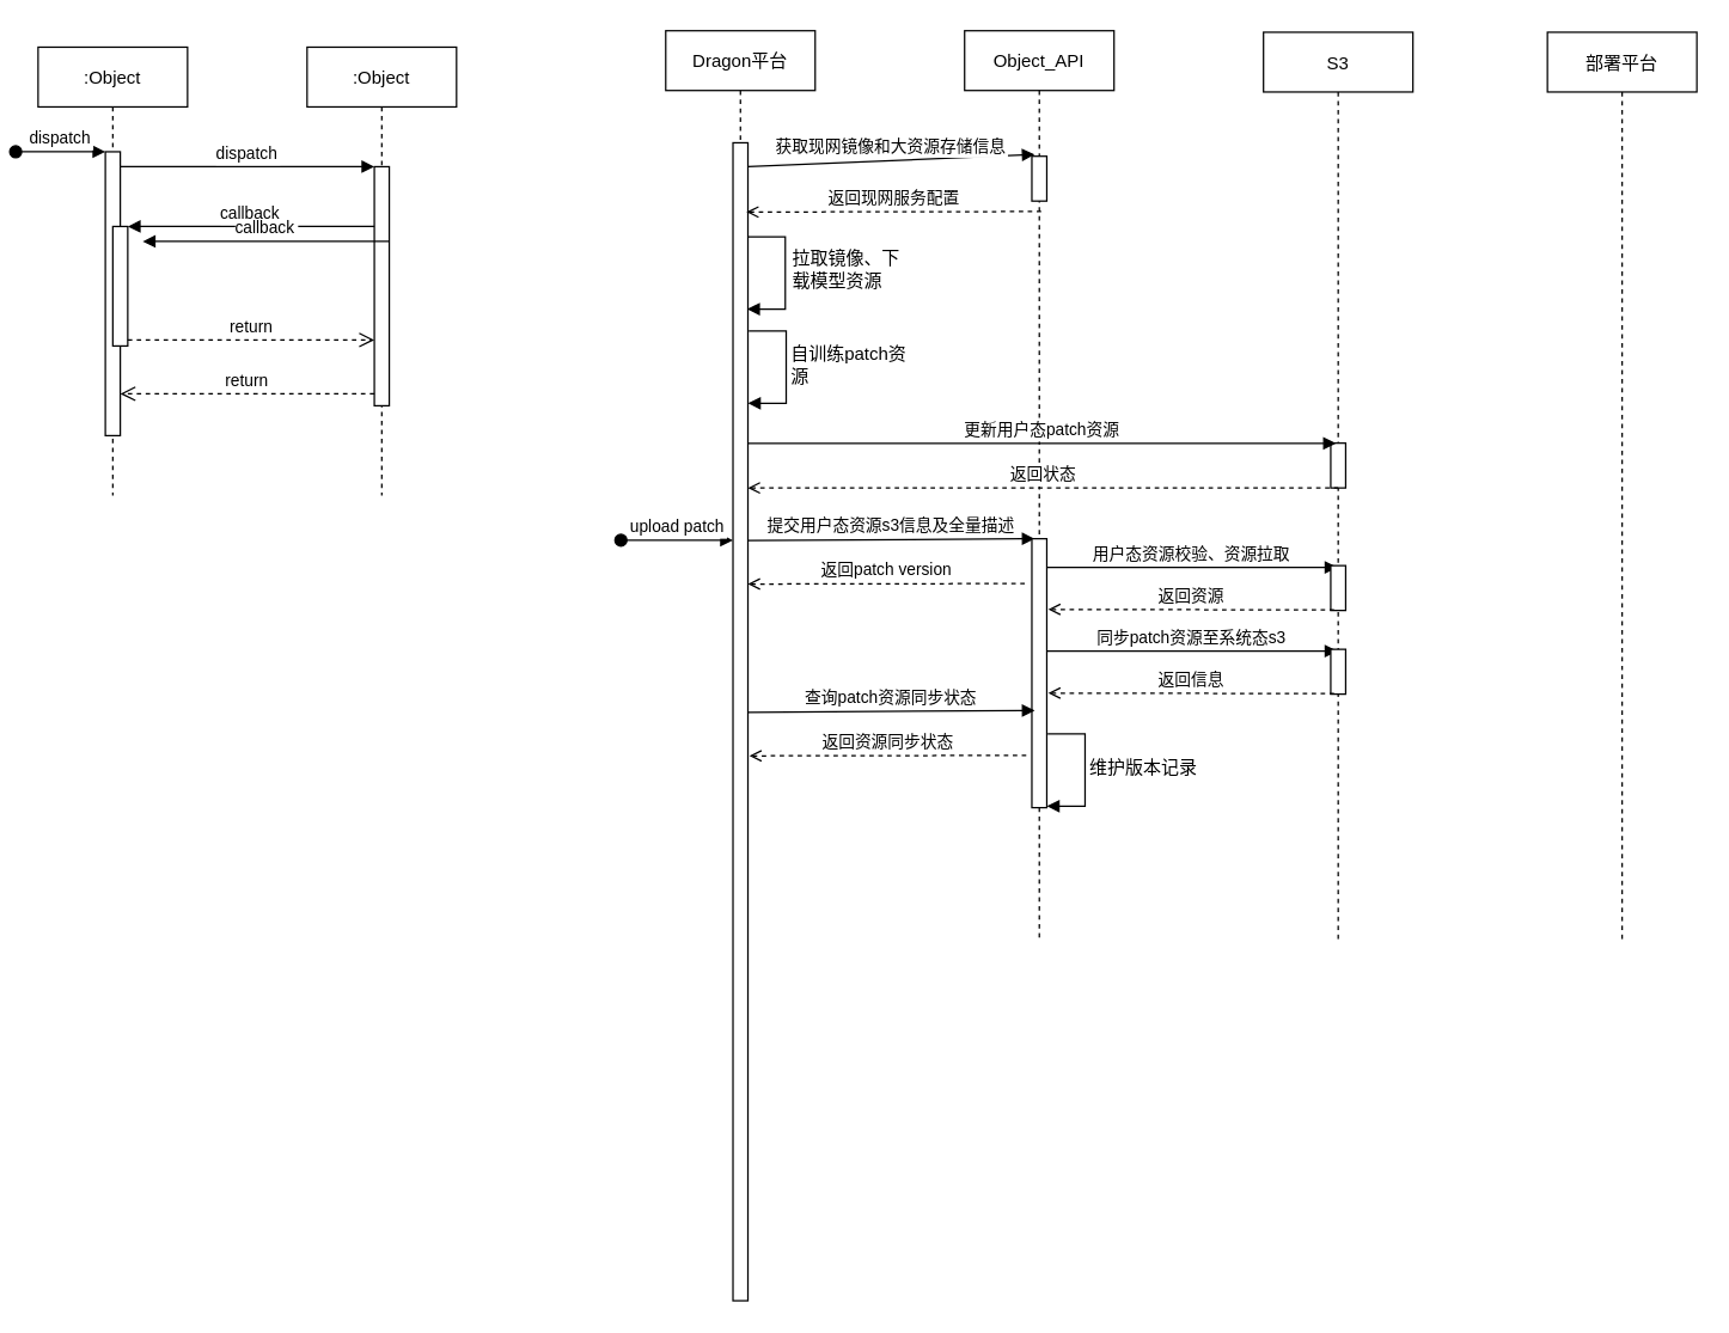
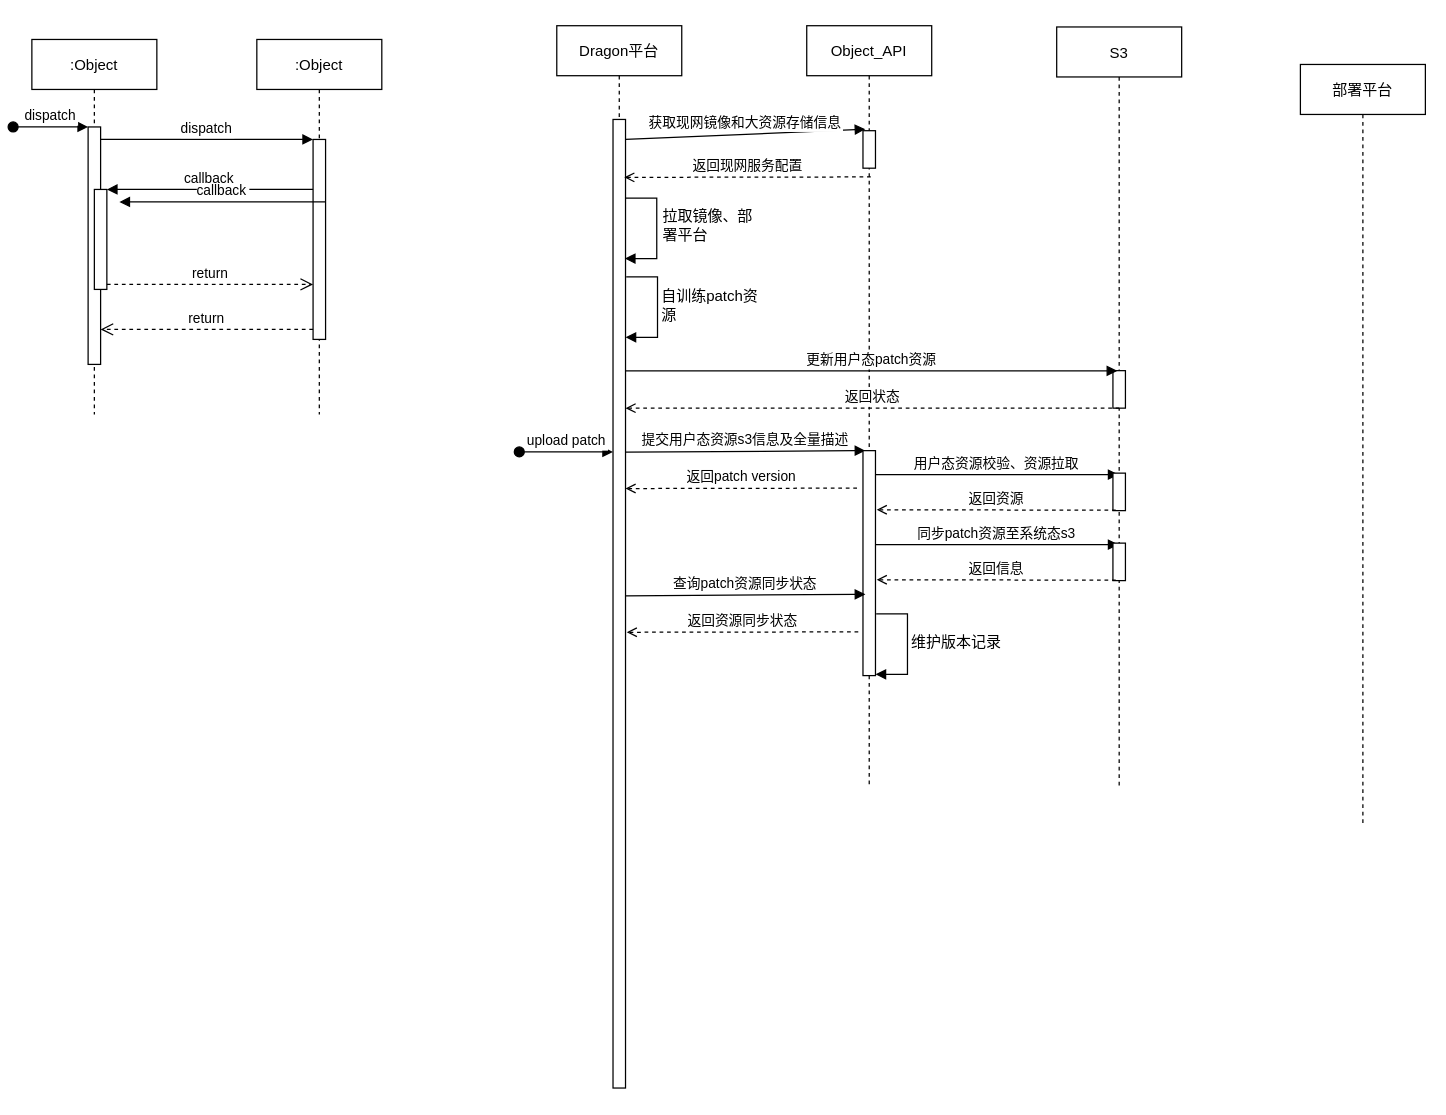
- <mxCell id="31" value="拉取镜像、下载模型资源" style="text;html=1;strokeColor=none;fillColor=none;align=left;verticalAlign=middle;whiteSpace=wrap;rounded=0;" vertex="1" parent="1"><mxGeometry x="523" y="165" width="80" height="30" as="geometry" /></mxCell>
+ <mxCell id="31" value="拉取镜像、部署平台" style="text;html=1;strokeColor=none;fillColor=none;align=left;verticalAlign=middle;whiteSpace=wrap;rounded=0;" vertex="1" parent="1"><mxGeometry x="523" y="165" width="80" height="30" as="geometry" /></mxCell>
- <mxCell id="27" value="部署平台" style="shape=umlLifeline;perimeter=lifelinePerimeter;container=1;collapsible=0;recursiveResize=0;rounded=0;shadow=0;strokeWidth=1;" vertex="1" parent="1"><mxGeometry x="1030" y="21" width="100" height="610" as="geometry" /></mxCell>
+ <mxCell id="27" value="部署平台" style="shape=umlLifeline;perimeter=lifelinePerimeter;container=1;collapsible=0;recursiveResize=0;rounded=0;shadow=0;strokeWidth=1;" vertex="1" parent="1"><mxGeometry x="1035" y="51" width="100" height="610" as="geometry" /></mxCell>
